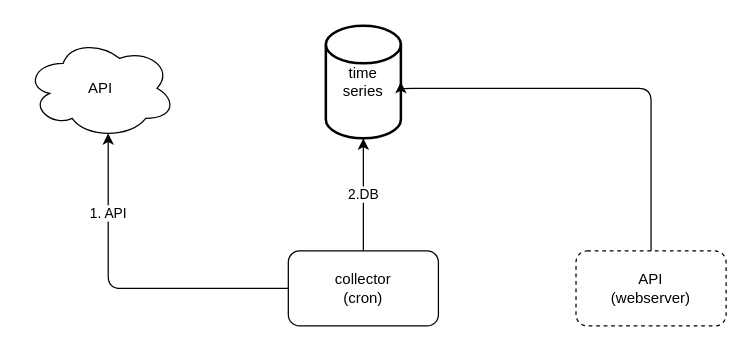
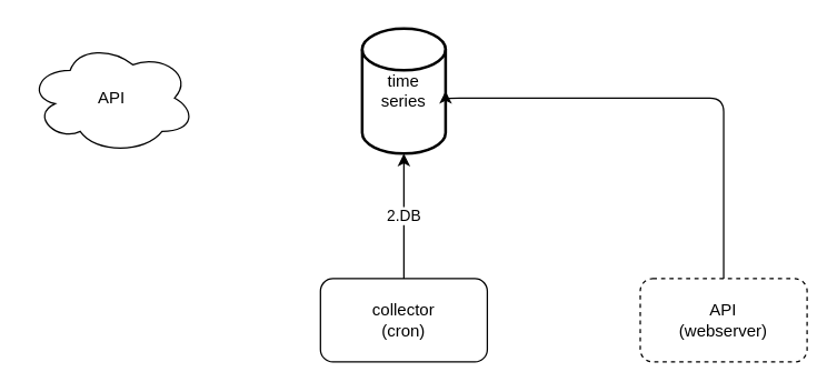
- <mxCell id="4" value="1. API" style="edgeStyle=none;html=1;entryX=0.55;entryY=0.95;entryDx=0;entryDy=0;entryPerimeter=0;" edge="1" parent="1" source="5" target="6"><mxGeometry x="0.522" relative="1" as="geometry"><Array as="points"><mxPoint x="86" y="230" /></Array><mxPoint as="offset" /></mxGeometry></mxCell>
